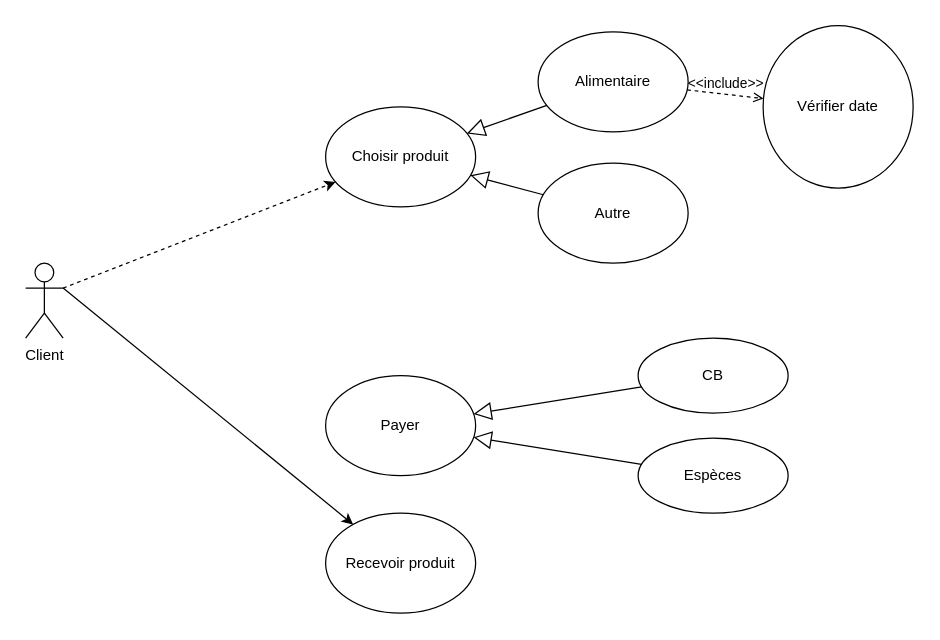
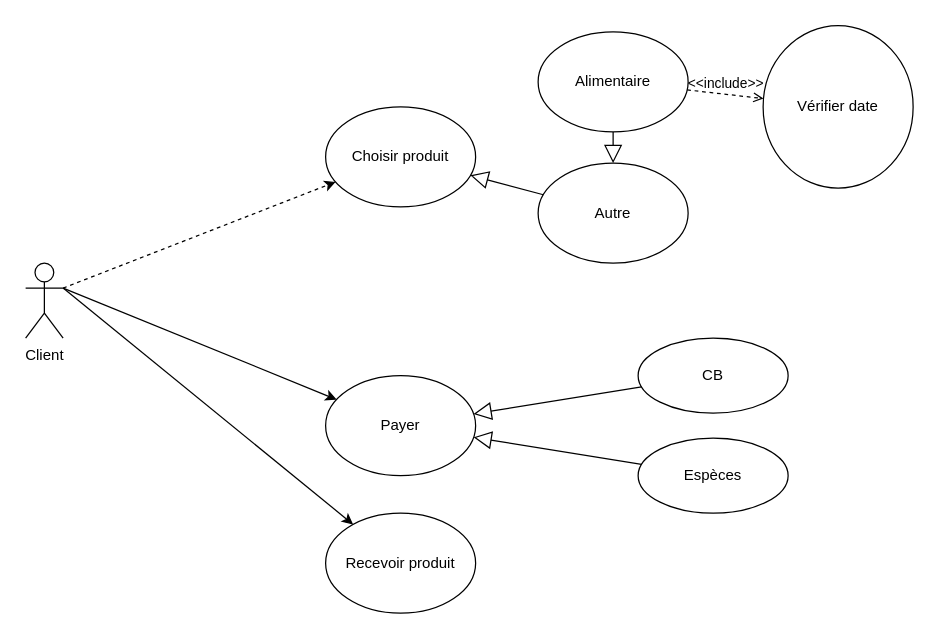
- <mxCell id="13" value="" style="edgeStyle=none;html=1;endSize=12;endArrow=block;endFill=0;" edge="1" parent="1" source="11" target="6"><mxGeometry width="160" relative="1" as="geometry"><mxPoint x="240" y="210" as="sourcePoint" /><mxPoint x="400" y="210" as="targetPoint" /></mxGeometry></mxCell>
+ <mxCell id="13" value="" style="edgeStyle=none;html=1;endSize=12;endArrow=block;endFill=0;" edge="1" parent="1" source="11" target="12"><mxGeometry width="160" relative="1" as="geometry"><mxPoint x="240" y="210" as="sourcePoint" /><mxPoint x="400" y="210" as="targetPoint" /></mxGeometry></mxCell>
+ <mxCell id="3" style="edgeStyle=none;rounded=0;orthogonalLoop=1;jettySize=auto;html=1;exitX=1;exitY=0.333;exitDx=0;exitDy=0;exitPerimeter=0;" edge="1" parent="1" source="5" target="7"><mxGeometry relative="1" as="geometry" /></mxCell>
